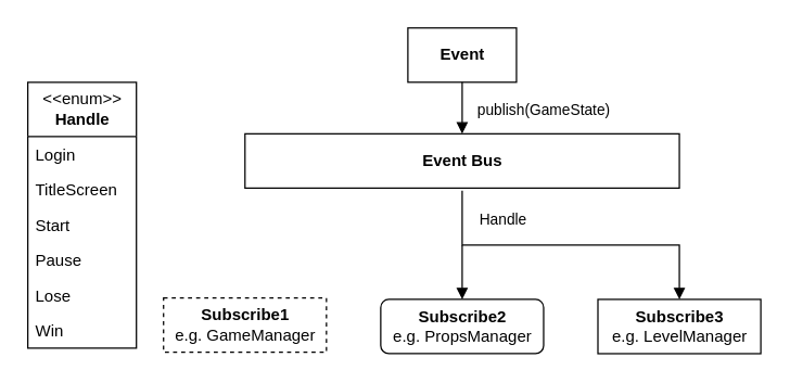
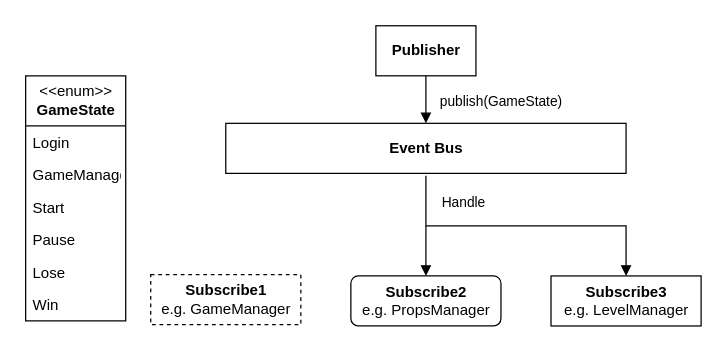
- <mxCell id="10" value="&lt;b&gt;Event&lt;/b&gt;" style="html=1;" vertex="1" parent="1"><mxGeometry x="300" y="20" width="80" height="40" as="geometry" /></mxCell>
+ <mxCell id="10" value="&lt;b&gt;Publisher&lt;/b&gt;" style="html=1;" vertex="1" parent="1"><mxGeometry x="300" y="20" width="80" height="40" as="geometry" /></mxCell>
- <mxCell id="2" value="&amp;lt;&amp;lt;enum&amp;gt;&amp;gt;&lt;br&gt;&lt;b&gt;Handle&lt;/b&gt;" style="swimlane;fontStyle=0;childLayout=stackLayout;horizontal=1;startSize=40;fillColor=none;horizontalStack=0;resizeParent=1;resizeParentMax=0;resizeLast=0;collapsible=1;marginBottom=0;html=1;" vertex="1" parent="1"><mxGeometry x="20" y="60" width="80" height="196" as="geometry" /></mxCell>
+ <mxCell id="2" value="&amp;lt;&amp;lt;enum&amp;gt;&amp;gt;&lt;br&gt;&lt;b&gt;GameState&lt;/b&gt;" style="swimlane;fontStyle=0;childLayout=stackLayout;horizontal=1;startSize=40;fillColor=none;horizontalStack=0;resizeParent=1;resizeParentMax=0;resizeLast=0;collapsible=1;marginBottom=0;html=1;" vertex="1" parent="1"><mxGeometry x="20" y="60" width="80" height="196" as="geometry" /></mxCell>
- <mxCell id="4" value="TitleScreen" style="text;strokeColor=none;fillColor=none;align=left;verticalAlign=top;spacingLeft=4;spacingRight=4;overflow=hidden;rotatable=0;points=[[0,0.5],[1,0.5]];portConstraint=eastwest;" vertex="1" parent="2"><mxGeometry y="66" width="80" height="26" as="geometry" /></mxCell>
+ <mxCell id="4" value="GameManager" style="text;strokeColor=none;fillColor=none;align=left;verticalAlign=top;spacingLeft=4;spacingRight=4;overflow=hidden;rotatable=0;points=[[0,0.5],[1,0.5]];portConstraint=eastwest;" vertex="1" parent="2"><mxGeometry y="66" width="80" height="26" as="geometry" /></mxCell>
